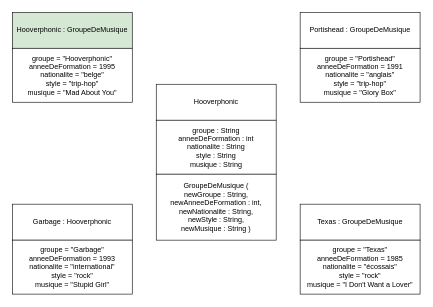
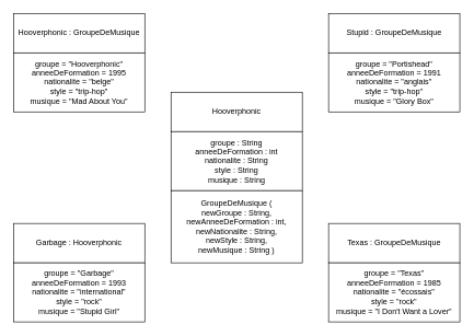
- <mxCell id="4" value="Hooverphonic : GroupeDeMusique" style="rounded=0;whiteSpace=wrap;html=1;fillColor=#d5e8d4;" parent="1" vertex="1"><mxGeometry x="20" y="20" width="200" height="60" as="geometry" /></mxCell>
+ <mxCell id="4" value="Hooverphonic : GroupeDeMusique" style="rounded=0;whiteSpace=wrap;html=1;" parent="1" vertex="1"><mxGeometry x="20" y="20" width="200" height="60" as="geometry" /></mxCell>
- <mxCell id="6" value="Portishead : GroupeDeMusique" style="rounded=0;whiteSpace=wrap;html=1;" parent="1" vertex="1"><mxGeometry x="500" y="20" width="200" height="60" as="geometry" /></mxCell>
+ <mxCell id="6" value="Stupid : GroupeDeMusique" style="rounded=0;whiteSpace=wrap;html=1;" parent="1" vertex="1"><mxGeometry x="500" y="20" width="200" height="60" as="geometry" /></mxCell>
